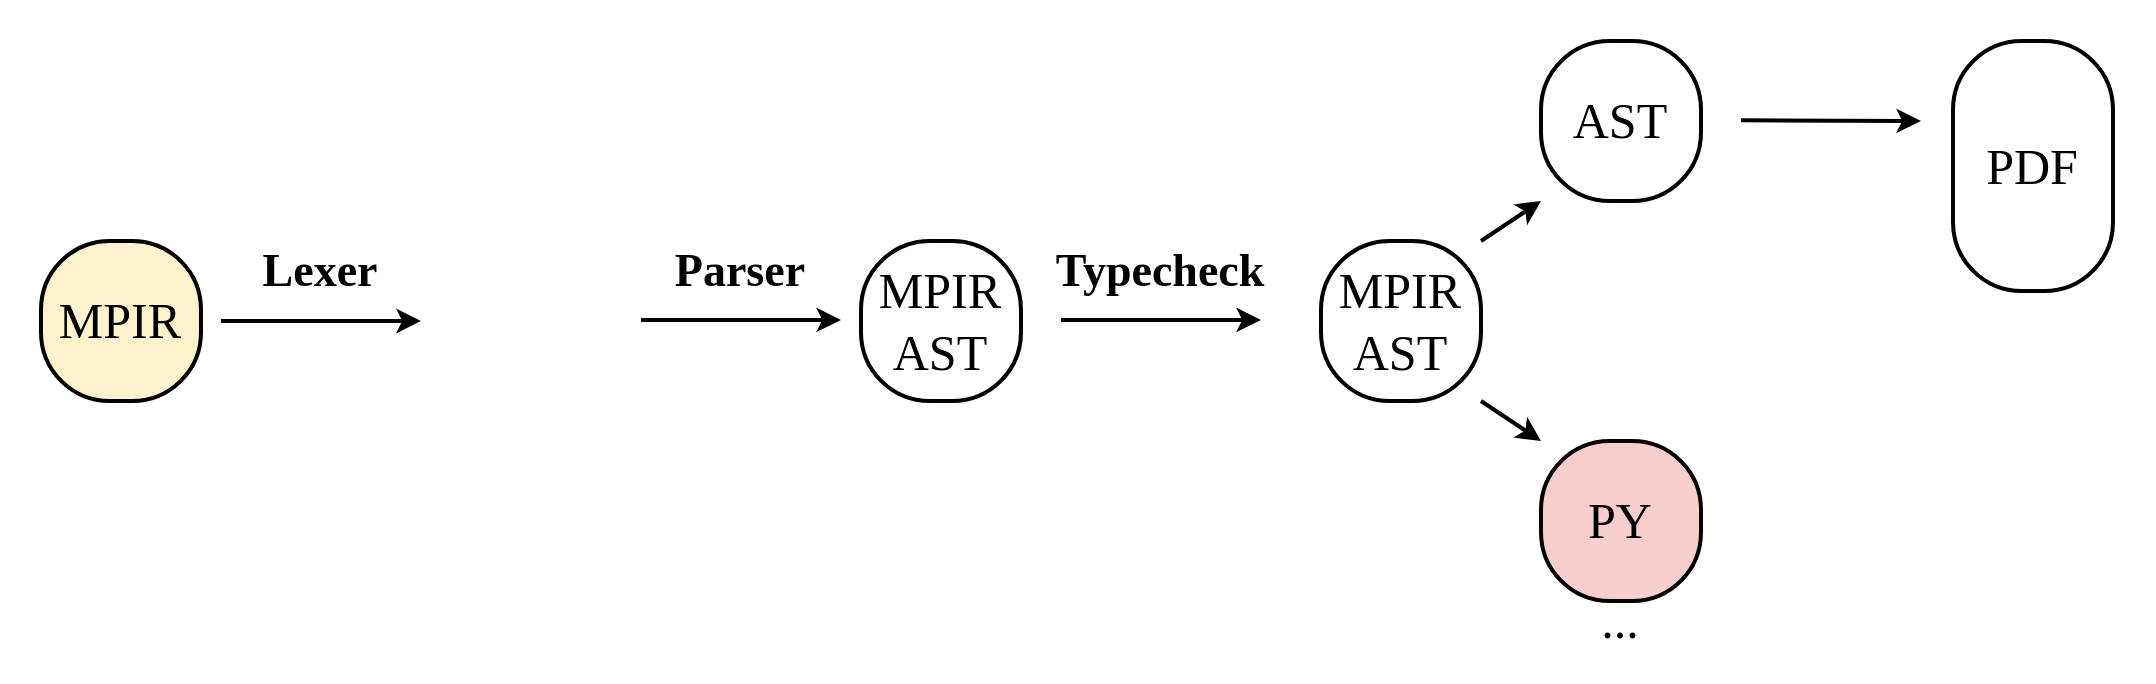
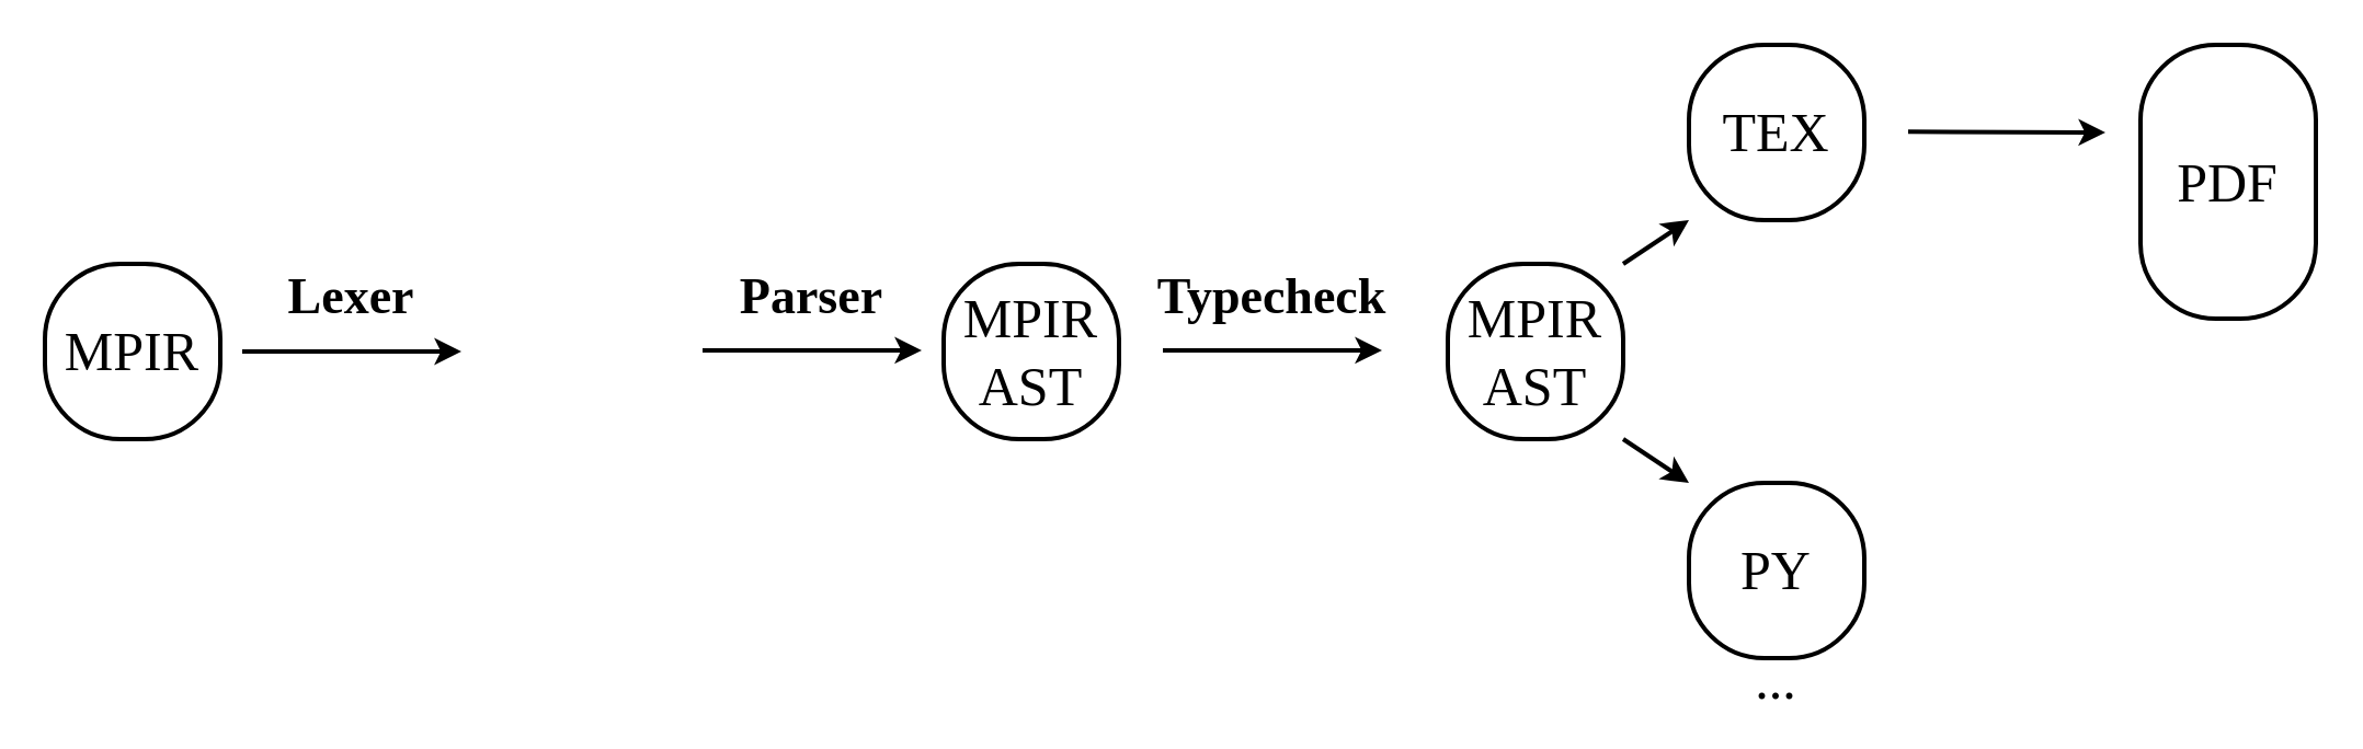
- <mxCell id="11" value="&lt;font style=&quot;font-size: 25px;&quot; face=&quot;CMU Typewriter Text&quot;&gt;&lt;span style=&quot;font-size: 25px;&quot;&gt;AST&lt;/span&gt;&lt;/font&gt;" style="rounded=1;whiteSpace=wrap;html=1;arcSize=43;fontSize=25;fontStyle=0;strokeWidth=2;" vertex="1" parent="1"><mxGeometry x="770" y="20" width="80" height="80" as="geometry" /></mxCell>
+ <mxCell id="11" value="&lt;font style=&quot;font-size: 25px;&quot; face=&quot;CMU Typewriter Text&quot;&gt;&lt;span style=&quot;font-size: 25px;&quot;&gt;TEX&lt;/span&gt;&lt;/font&gt;" style="rounded=1;whiteSpace=wrap;html=1;arcSize=43;fontSize=25;fontStyle=0;strokeWidth=2;" vertex="1" parent="1"><mxGeometry x="770" y="20" width="80" height="80" as="geometry" /></mxCell>
- <mxCell id="2" value="&lt;font style=&quot;font-size: 25px;&quot; face=&quot;CMU Typewriter Text&quot;&gt;&lt;span style=&quot;font-size: 25px;&quot;&gt;MPIR&lt;/span&gt;&lt;/font&gt;" style="rounded=1;whiteSpace=wrap;html=1;arcSize=43;fontSize=25;fontStyle=0;strokeWidth=2;fillColor=#fff2cc;" vertex="1" parent="1"><mxGeometry x="20" y="120" width="80" height="80" as="geometry" /></mxCell>
+ <mxCell id="2" value="&lt;font style=&quot;font-size: 25px;&quot; face=&quot;CMU Typewriter Text&quot;&gt;&lt;span style=&quot;font-size: 25px;&quot;&gt;MPIR&lt;/span&gt;&lt;/font&gt;" style="rounded=1;whiteSpace=wrap;html=1;arcSize=43;fontSize=25;fontStyle=0;strokeWidth=2;" vertex="1" parent="1"><mxGeometry x="20" y="120" width="80" height="80" as="geometry" /></mxCell>
- <mxCell id="12" value="&lt;font style=&quot;font-size: 25px;&quot; face=&quot;CMU Typewriter Text&quot;&gt;&lt;span style=&quot;font-size: 25px;&quot;&gt;PY&lt;/span&gt;&lt;/font&gt;" style="rounded=1;whiteSpace=wrap;html=1;arcSize=43;fontSize=25;fontStyle=0;strokeWidth=2;fillColor=#f8cecc;" vertex="1" parent="1"><mxGeometry x="770" y="220" width="80" height="80" as="geometry" /></mxCell>
+ <mxCell id="12" value="&lt;font style=&quot;font-size: 25px;&quot; face=&quot;CMU Typewriter Text&quot;&gt;&lt;span style=&quot;font-size: 25px;&quot;&gt;PY&lt;/span&gt;&lt;/font&gt;" style="rounded=1;whiteSpace=wrap;html=1;arcSize=43;fontSize=25;fontStyle=0;strokeWidth=2;" vertex="1" parent="1"><mxGeometry x="770" y="220" width="80" height="80" as="geometry" /></mxCell>
